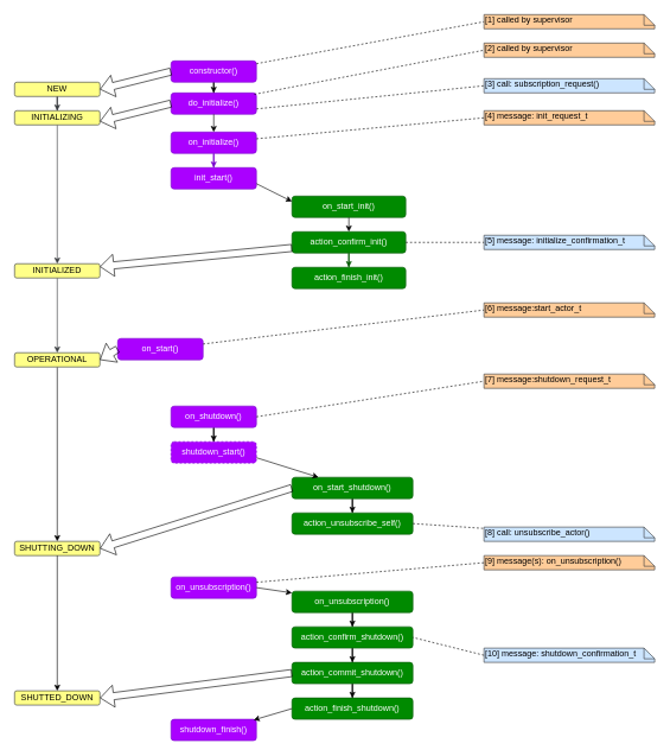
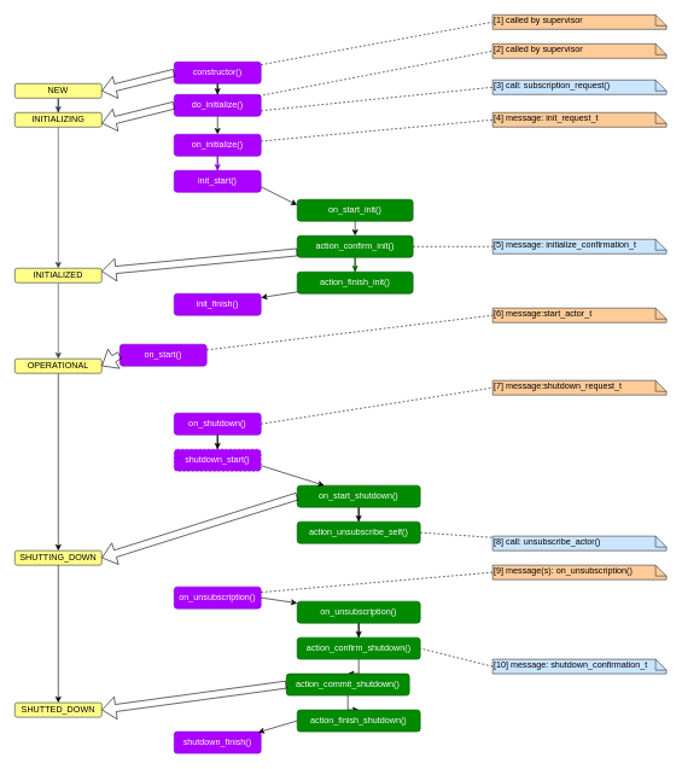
+ <mxCell id="57" value="" style="endArrow=classic;html=1;" parent="1" source="37" target="28" edge="1"><mxGeometry width="50" height="50" relative="1" as="geometry"><mxPoint x="20" y="785" as="sourcePoint" /><mxPoint x="70" y="735" as="targetPoint" /></mxGeometry></mxCell>
+ <mxCell id="28" value="init_finish()" style="rounded=1;whiteSpace=wrap;html=1;fillColor=#aa00ff;strokeColor=#7700CC;fontColor=#ffffff;" parent="1" vertex="1"><mxGeometry x="240" y="405" width="120" height="30" as="geometry" /></mxCell>
- <mxCell id="46" value="action_commit_shutdown()" style="rounded=1;whiteSpace=wrap;html=1;fillColor=#008a00;strokeColor=#005700;fontColor=#ffffff;" parent="1" vertex="1"><mxGeometry x="410" y="930" width="170" height="30" as="geometry" /></mxCell>
+ <mxCell id="46" value="action_commit_shutdown()" style="rounded=1;whiteSpace=wrap;html=1;fillColor=#008a00;strokeColor=#005700;fontColor=#ffffff;" parent="1" vertex="1"><mxGeometry x="395" y="930" width="170" height="30" as="geometry" /></mxCell>
